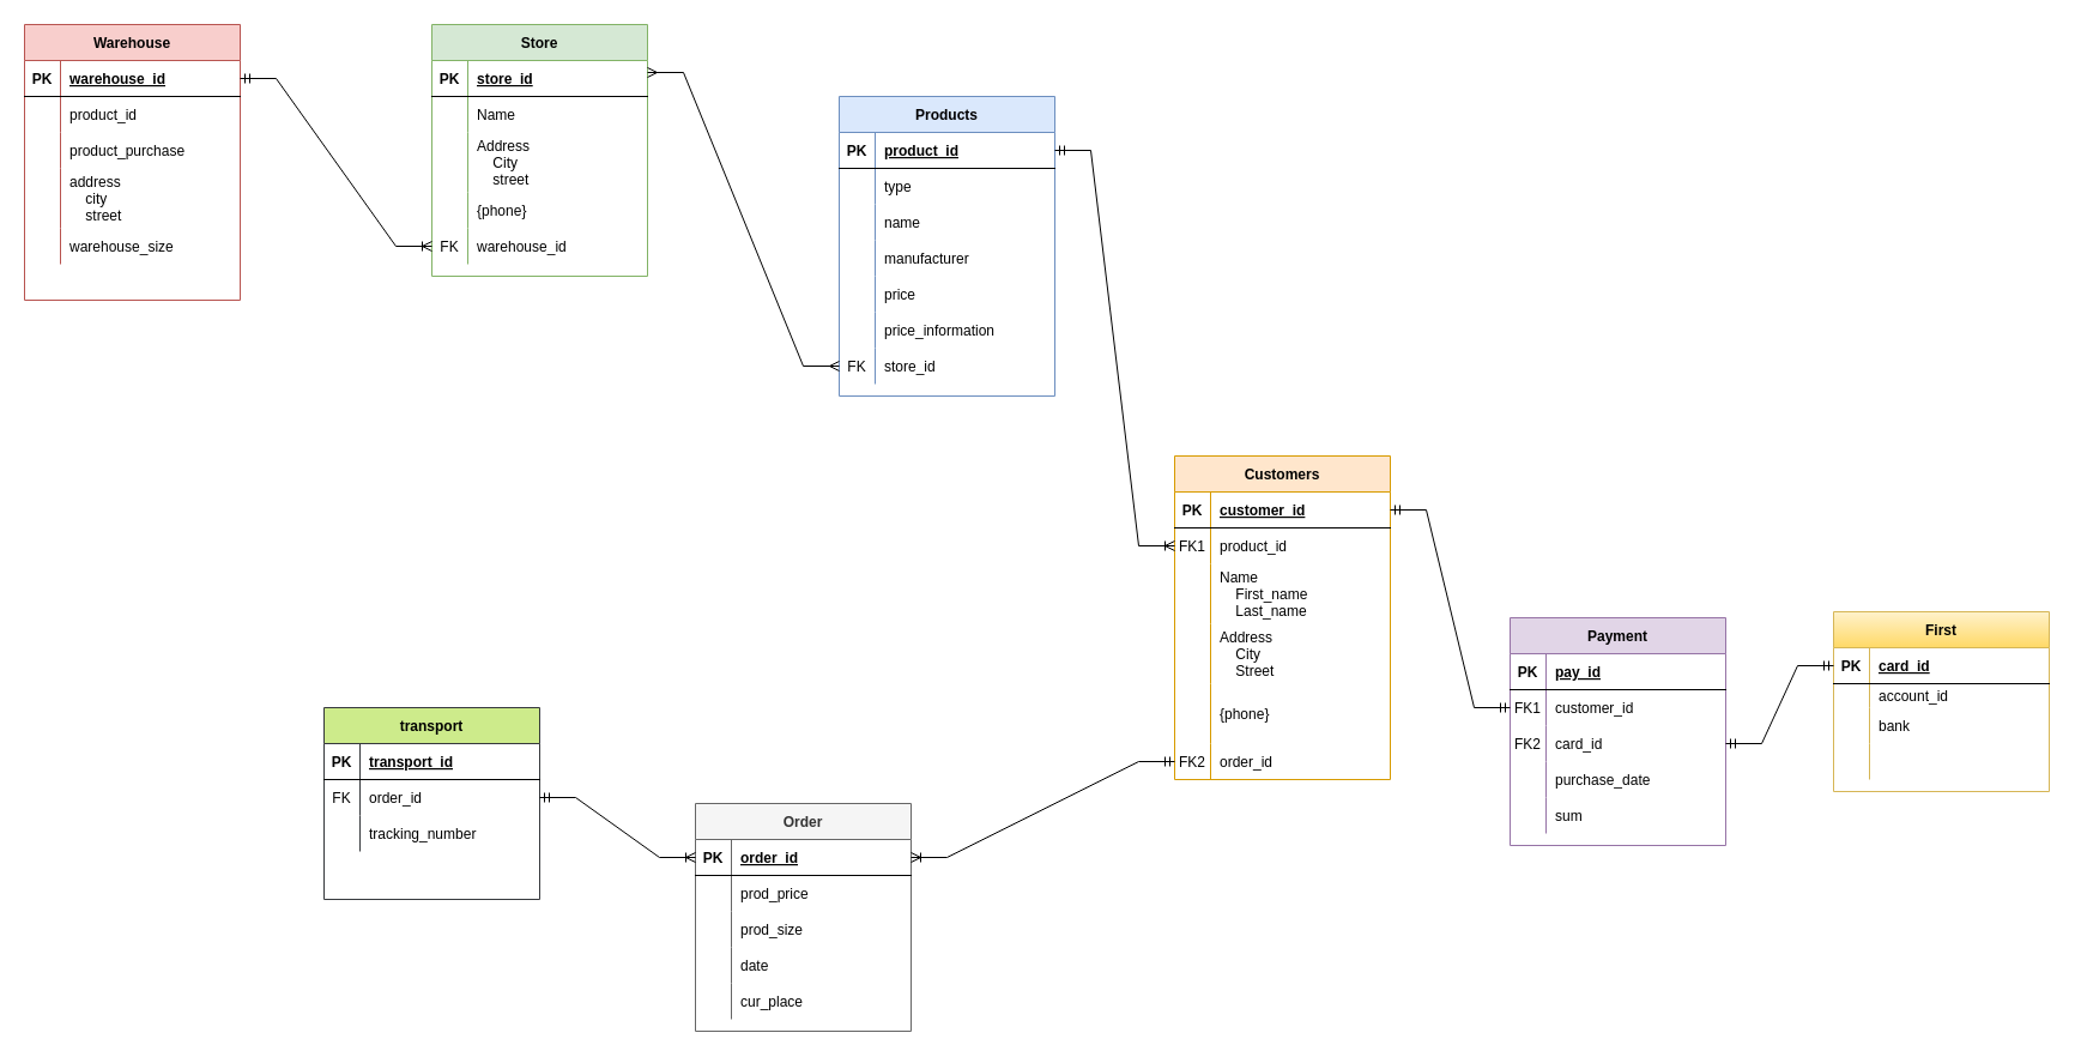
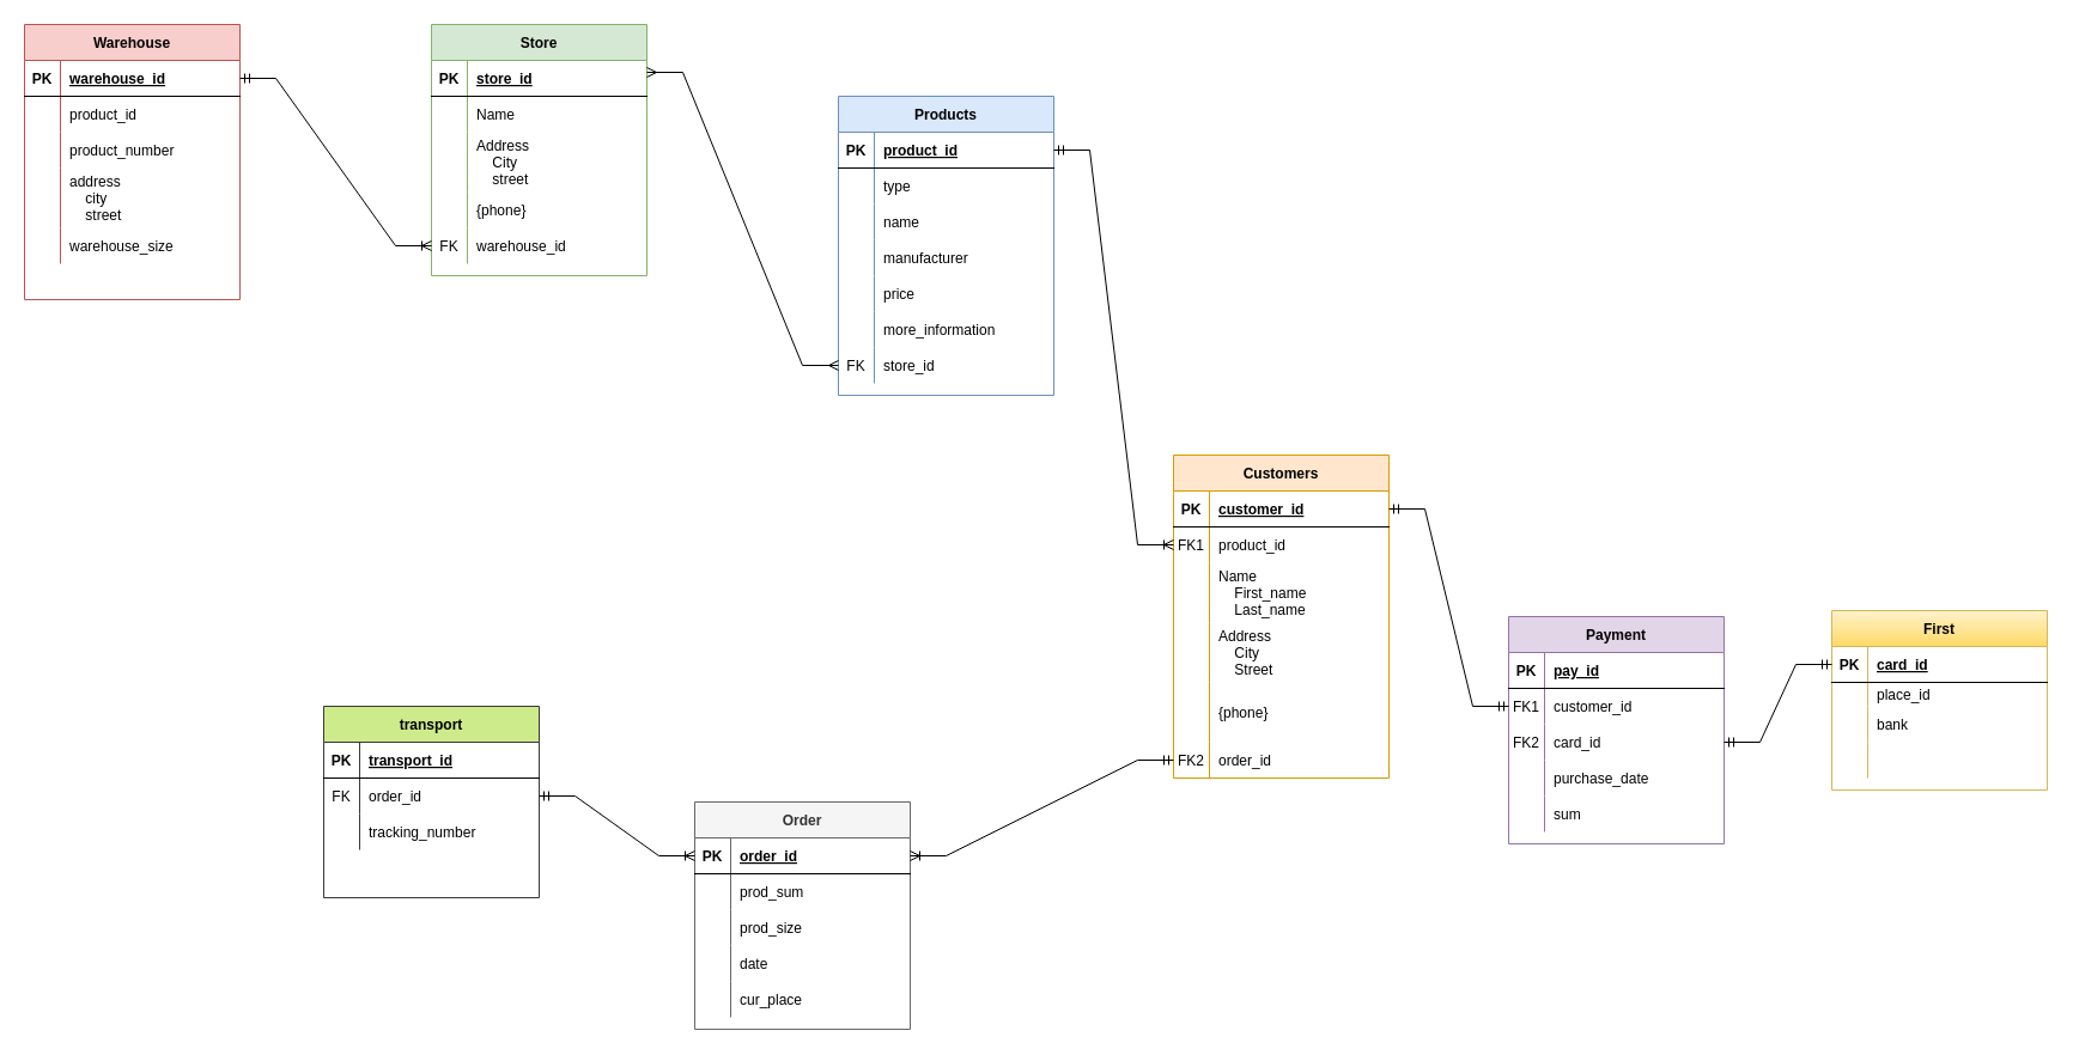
- <mxCell id="125" value="product_purchase" style="shape=partialRectangle;connectable=0;fillColor=none;top=0;left=0;bottom=0;right=0;align=left;spacingLeft=6;overflow=hidden;" vertex="1" parent="123"><mxGeometry x="30" width="150" height="30" as="geometry"><mxRectangle width="150" height="30" as="alternateBounds" /></mxGeometry></mxCell>
+ <mxCell id="125" value="product_number" style="shape=partialRectangle;connectable=0;fillColor=none;top=0;left=0;bottom=0;right=0;align=left;spacingLeft=6;overflow=hidden;" vertex="1" parent="123"><mxGeometry x="30" width="150" height="30" as="geometry"><mxRectangle width="150" height="30" as="alternateBounds" /></mxGeometry></mxCell>
- <mxCell id="39" value="price_information" style="shape=partialRectangle;connectable=0;fillColor=none;top=0;left=0;bottom=0;right=0;align=left;spacingLeft=6;overflow=hidden;" vertex="1" parent="37"><mxGeometry x="30" width="150" height="30" as="geometry"><mxRectangle width="150" height="30" as="alternateBounds" /></mxGeometry></mxCell>
+ <mxCell id="39" value="more_information" style="shape=partialRectangle;connectable=0;fillColor=none;top=0;left=0;bottom=0;right=0;align=left;spacingLeft=6;overflow=hidden;" vertex="1" parent="37"><mxGeometry x="30" width="150" height="30" as="geometry"><mxRectangle width="150" height="30" as="alternateBounds" /></mxGeometry></mxCell>
- <mxCell id="93" value="account_id" style="shape=partialRectangle;connectable=0;fillColor=none;top=0;left=0;bottom=0;right=0;align=left;spacingLeft=6;overflow=hidden;" vertex="1" parent="91"><mxGeometry x="30" width="150" height="20" as="geometry"><mxRectangle width="150" height="20" as="alternateBounds" /></mxGeometry></mxCell>
+ <mxCell id="93" value="place_id" style="shape=partialRectangle;connectable=0;fillColor=none;top=0;left=0;bottom=0;right=0;align=left;spacingLeft=6;overflow=hidden;" vertex="1" parent="91"><mxGeometry x="30" width="150" height="20" as="geometry"><mxRectangle width="150" height="20" as="alternateBounds" /></mxGeometry></mxCell>
- <mxCell id="49" value="prod_price" style="shape=partialRectangle;connectable=0;fillColor=none;top=0;left=0;bottom=0;right=0;align=left;spacingLeft=6;overflow=hidden;" vertex="1" parent="47"><mxGeometry x="30" width="150" height="30" as="geometry"><mxRectangle width="150" height="30" as="alternateBounds" /></mxGeometry></mxCell>
+ <mxCell id="49" value="prod_sum" style="shape=partialRectangle;connectable=0;fillColor=none;top=0;left=0;bottom=0;right=0;align=left;spacingLeft=6;overflow=hidden;" vertex="1" parent="47"><mxGeometry x="30" width="150" height="30" as="geometry"><mxRectangle width="150" height="30" as="alternateBounds" /></mxGeometry></mxCell>
